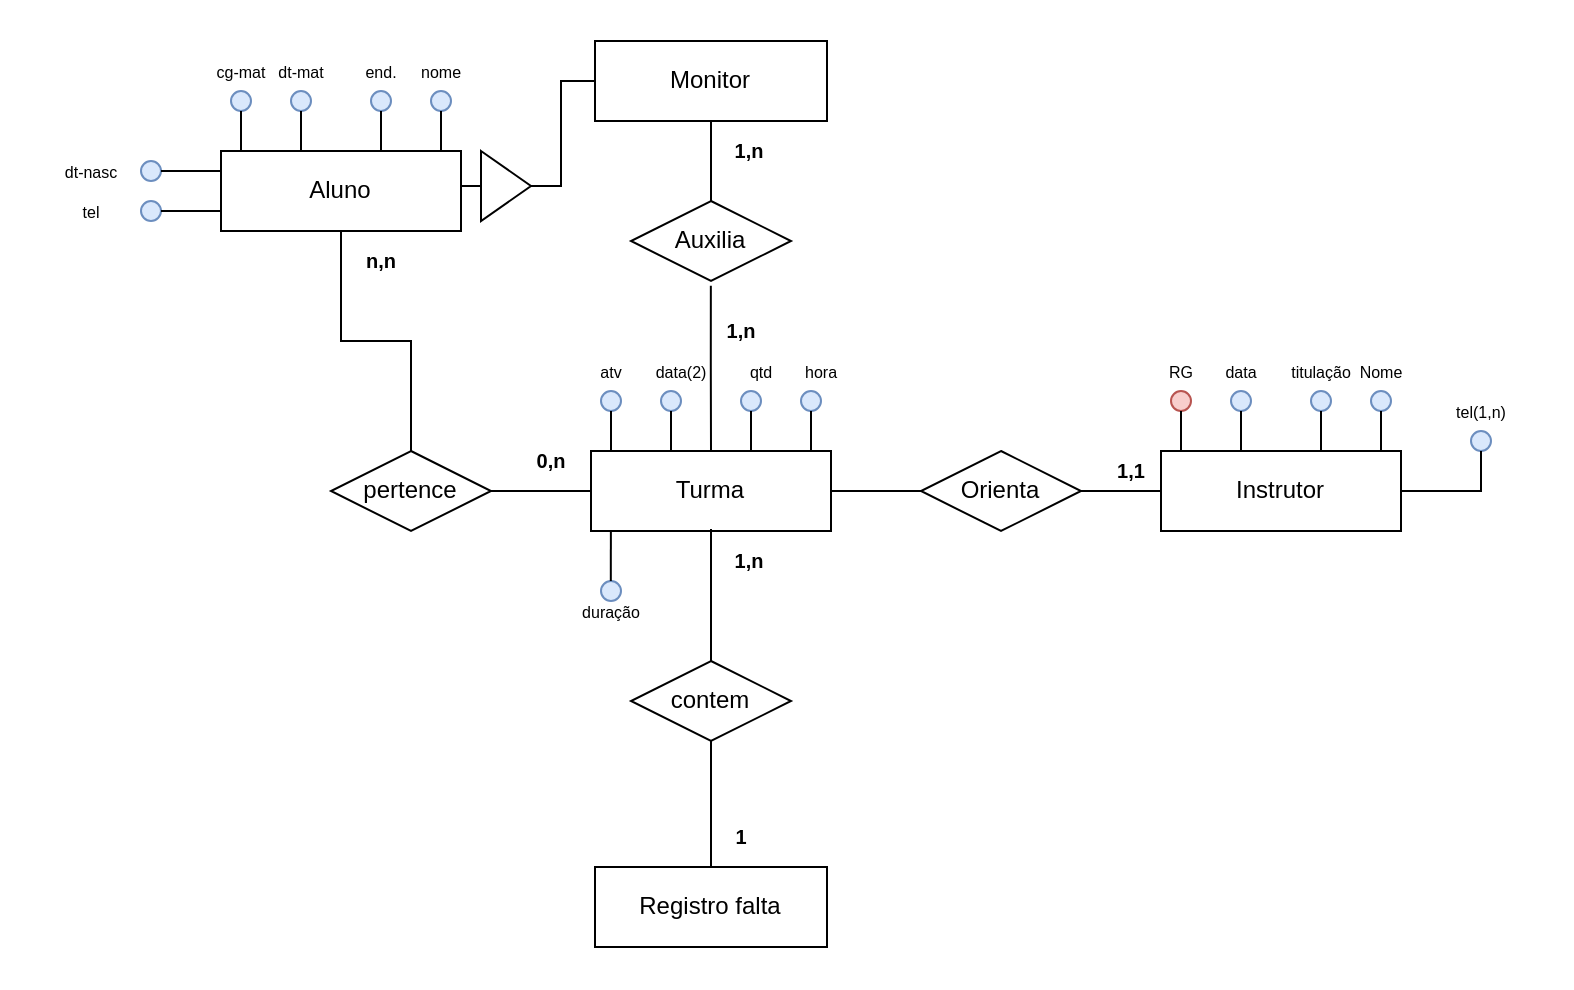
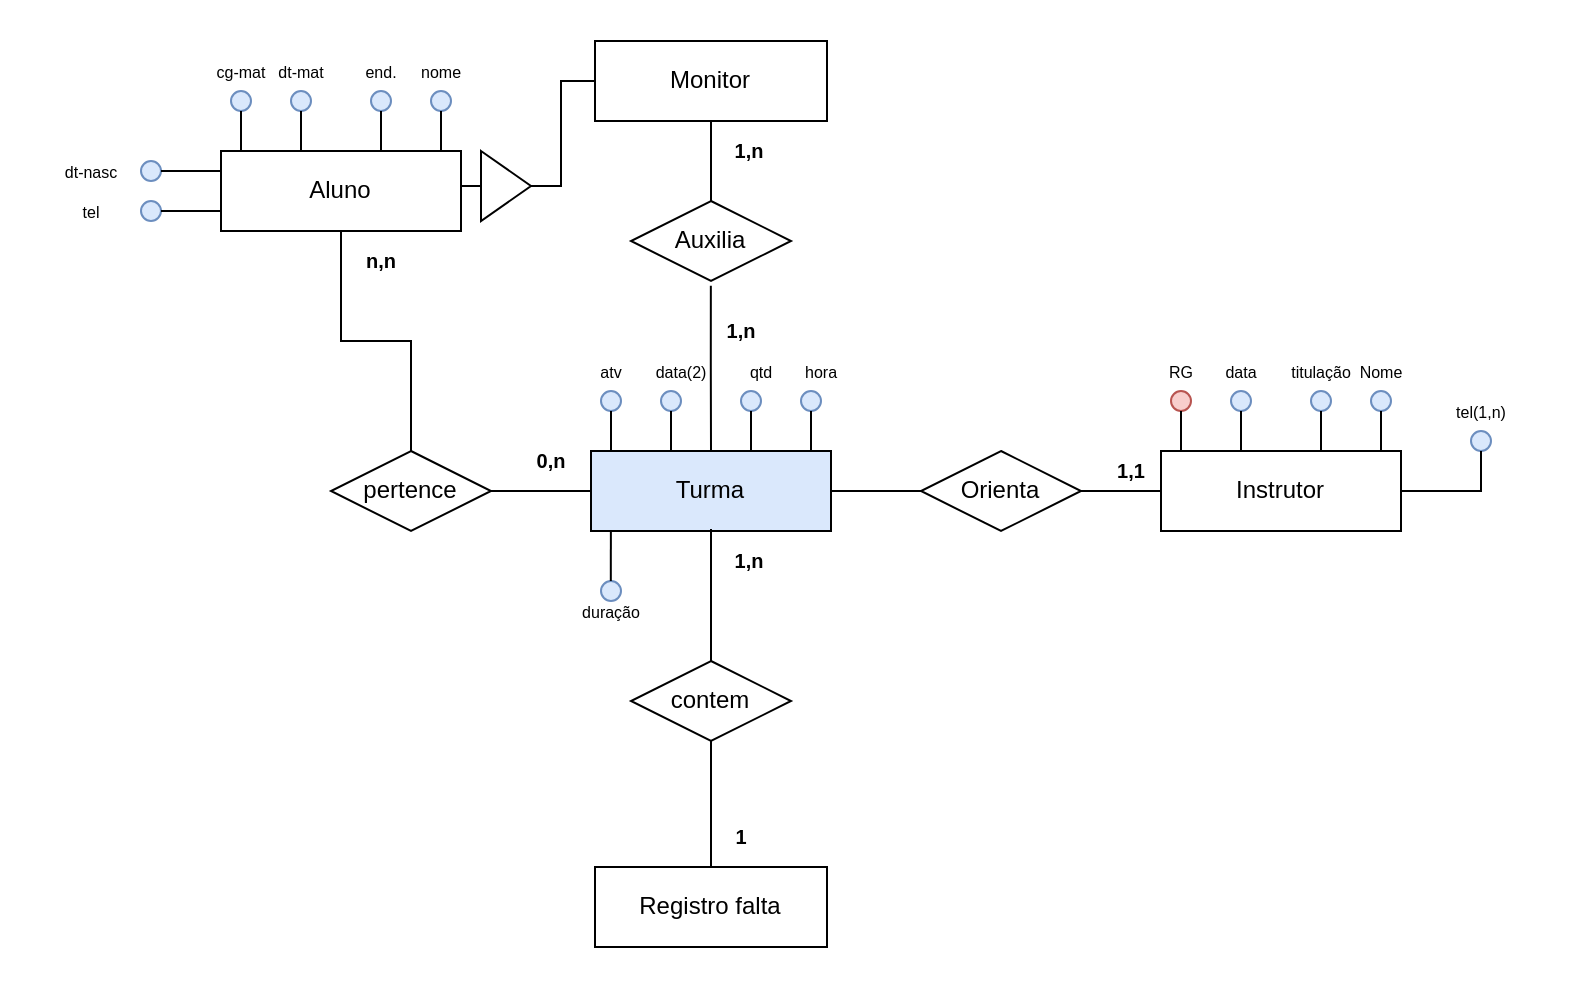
- <mxCell id="16" value="Turma" style="rounded=0;whiteSpace=wrap;html=1;" vertex="1" parent="1"><mxGeometry x="295" y="225" width="120" height="40" as="geometry" /></mxCell>
+ <mxCell id="16" value="Turma" style="rounded=0;whiteSpace=wrap;html=1;fillColor=#dae8fc;" vertex="1" parent="1"><mxGeometry x="295" y="225" width="120" height="40" as="geometry" /></mxCell>
